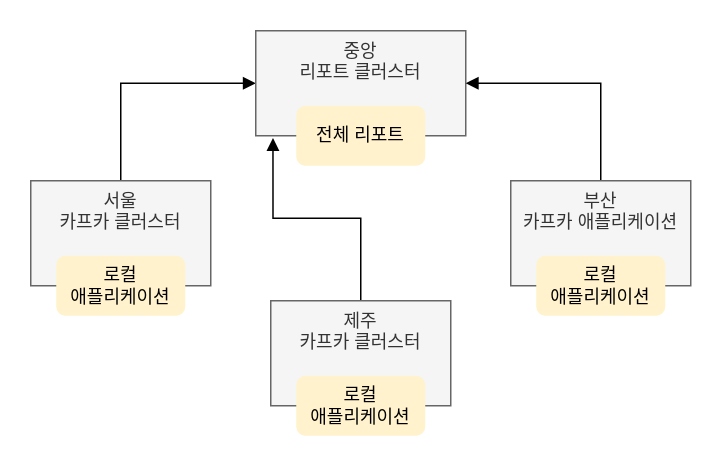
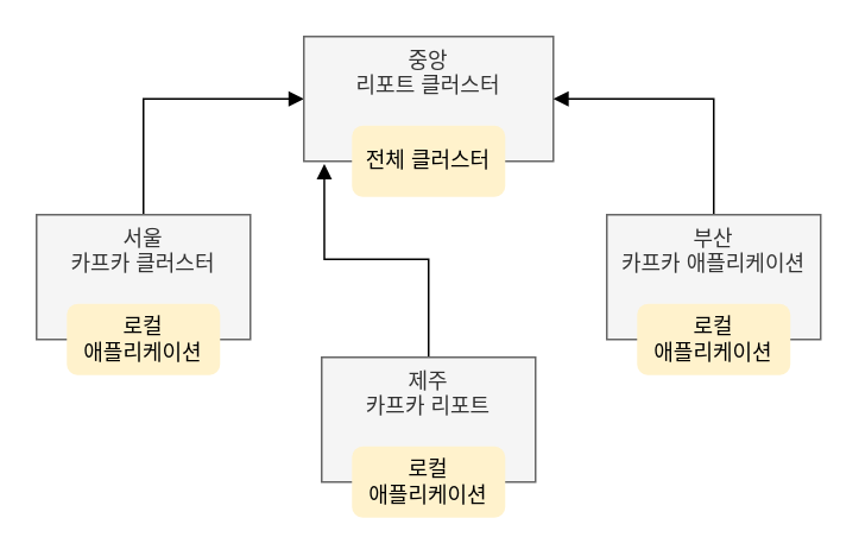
- <mxCell id="6" value="전체 리포트" style="rounded=1;whiteSpace=wrap;html=1;fillColor=#fff2cc;strokeColor=none;" vertex="1" parent="1"><mxGeometry x="197" y="70" width="86" height="40" as="geometry" /></mxCell>
+ <mxCell id="6" value="전체 클러스터" style="rounded=1;whiteSpace=wrap;html=1;fillColor=#fff2cc;strokeColor=none;" vertex="1" parent="1"><mxGeometry x="197" y="70" width="86" height="40" as="geometry" /></mxCell>
- <mxCell id="11" value="제주&lt;div&gt;카프카 클러스터&lt;/div&gt;" style="rounded=0;whiteSpace=wrap;html=1;verticalAlign=top;fillColor=#f5f5f5;fontColor=#333333;strokeColor=#666666;" vertex="1" parent="1"><mxGeometry x="180" y="200" width="120" height="70" as="geometry" /></mxCell>
+ <mxCell id="11" value="제주&lt;div&gt;카프카 리포트&lt;/div&gt;" style="rounded=0;whiteSpace=wrap;html=1;verticalAlign=top;fillColor=#f5f5f5;fontColor=#333333;strokeColor=#666666;" vertex="1" parent="1"><mxGeometry x="180" y="200" width="120" height="70" as="geometry" /></mxCell>
